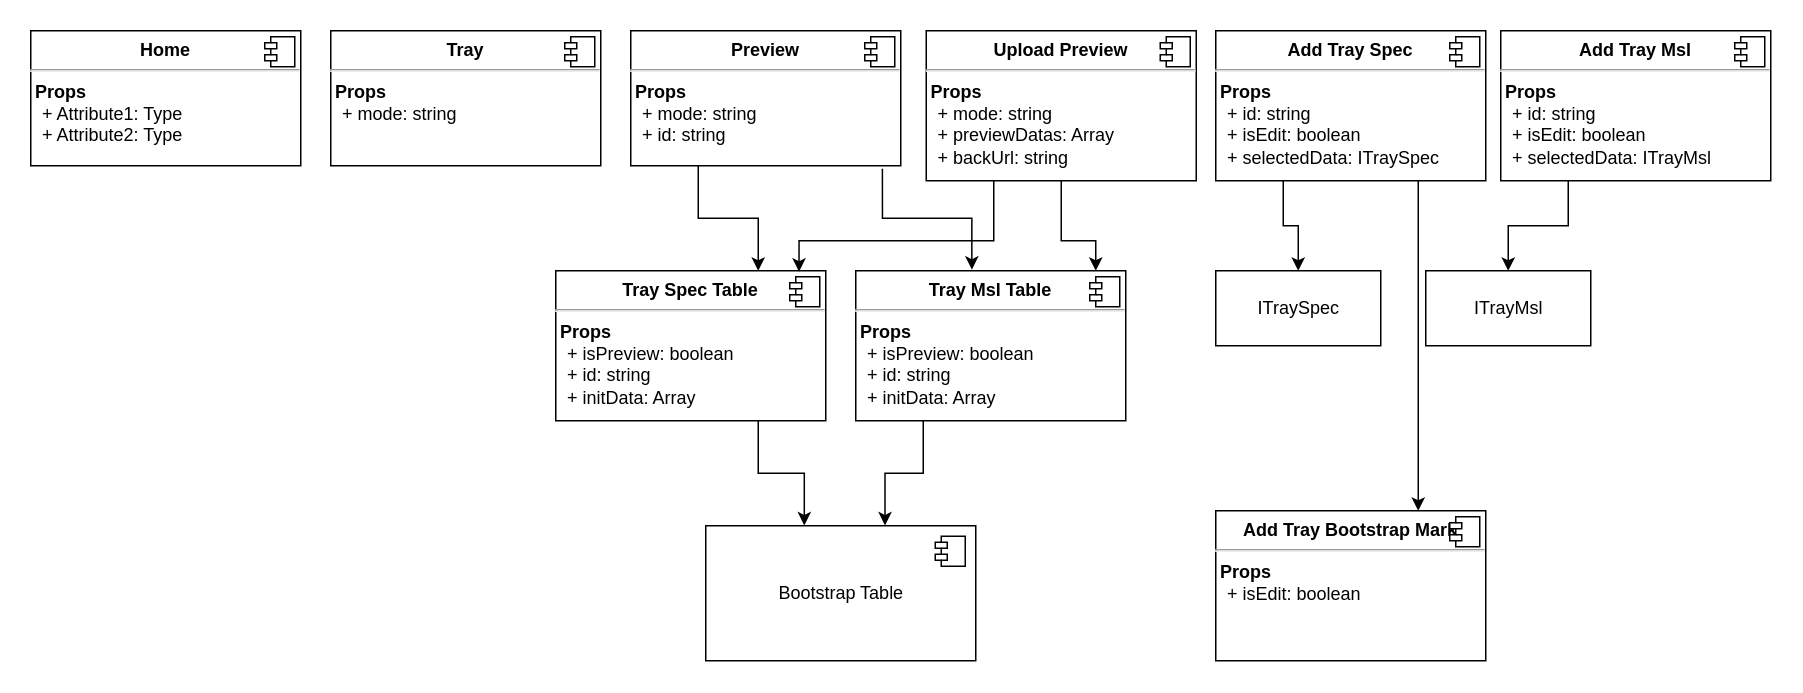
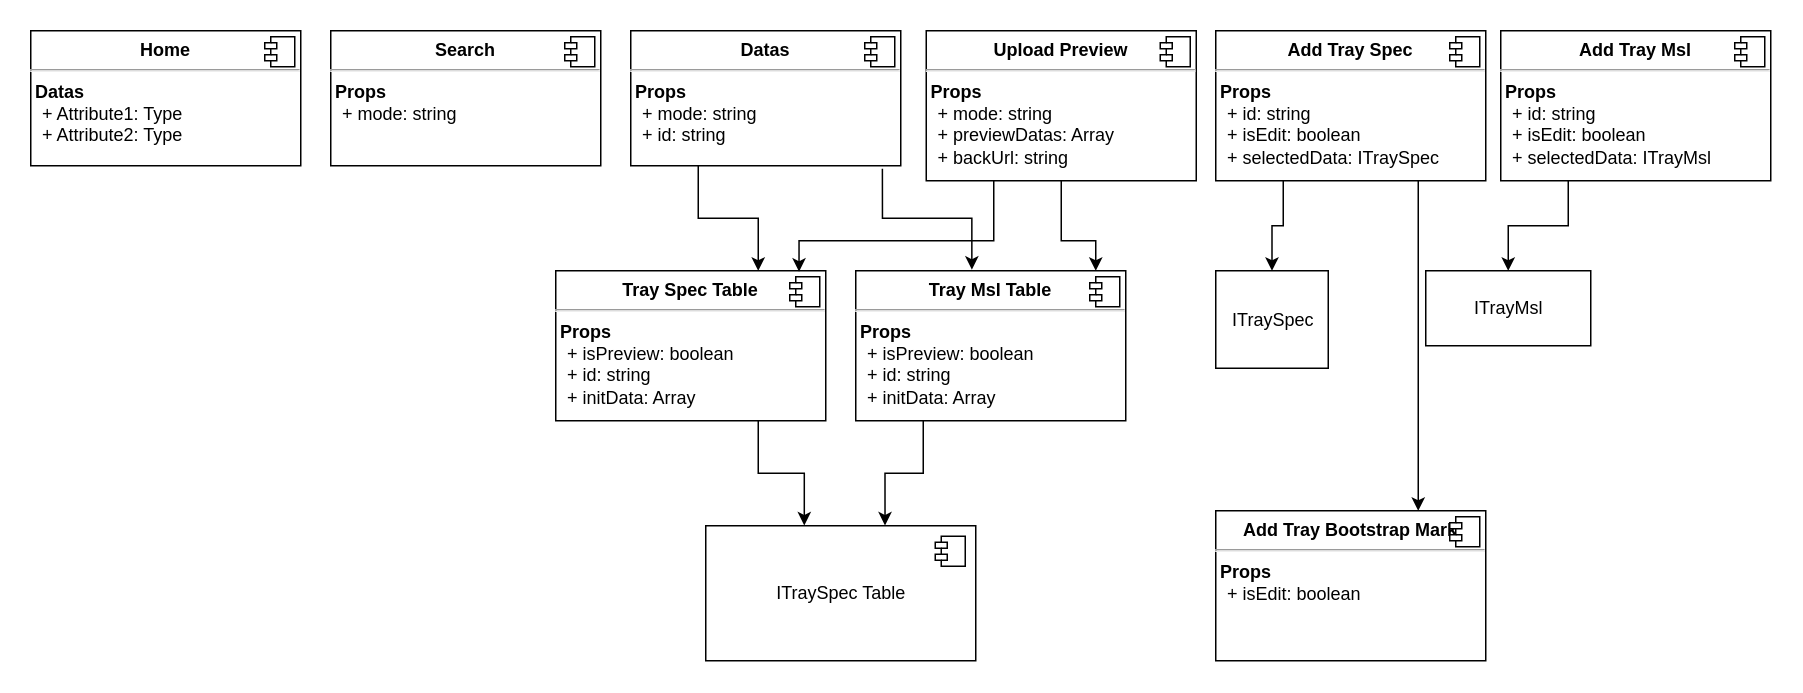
- <mxCell id="4" value="&lt;p style=&quot;margin: 0px ; margin-top: 6px ; text-align: center&quot;&gt;&lt;b&gt;Home&lt;/b&gt;&lt;/p&gt;&lt;hr&gt;&amp;nbsp;&lt;b&gt;Props&lt;/b&gt;&lt;br&gt;&lt;p style=&quot;margin: 0px ; margin-left: 8px&quot;&gt;+ Attribute1: Type&lt;br&gt;+ Attribute2: Type&lt;/p&gt;" style="align=left;overflow=fill;html=1;dropTarget=0;" vertex="1" parent="1"><mxGeometry x="20" y="20" width="180" height="90" as="geometry" /></mxCell>
+ <mxCell id="4" value="&lt;p style=&quot;margin: 0px ; margin-top: 6px ; text-align: center&quot;&gt;&lt;b&gt;Home&lt;/b&gt;&lt;/p&gt;&lt;hr&gt;&amp;nbsp;&lt;b&gt;Datas&lt;/b&gt;&lt;br&gt;&lt;p style=&quot;margin: 0px ; margin-left: 8px&quot;&gt;+ Attribute1: Type&lt;br&gt;+ Attribute2: Type&lt;/p&gt;" style="align=left;overflow=fill;html=1;dropTarget=0;" vertex="1" parent="1"><mxGeometry x="20" y="20" width="180" height="90" as="geometry" /></mxCell>
- <mxCell id="2" value="&lt;p style=&quot;margin: 0px ; margin-top: 6px ; text-align: center&quot;&gt;&lt;b&gt;Tray&lt;/b&gt;&lt;/p&gt;&lt;hr&gt;&lt;b&gt;&amp;nbsp;Props&lt;/b&gt;&lt;br&gt;&lt;p style=&quot;margin: 0px 0px 0px 8px&quot;&gt;+ mode: string&lt;/p&gt;" style="align=left;overflow=fill;html=1;dropTarget=0;" vertex="1" parent="1"><mxGeometry x="220" y="20" width="180" height="90" as="geometry" /></mxCell>
+ <mxCell id="2" value="&lt;p style=&quot;margin: 0px ; margin-top: 6px ; text-align: center&quot;&gt;&lt;b&gt;Search&lt;/b&gt;&lt;/p&gt;&lt;hr&gt;&lt;b&gt;&amp;nbsp;Props&lt;/b&gt;&lt;br&gt;&lt;p style=&quot;margin: 0px 0px 0px 8px&quot;&gt;+ mode: string&lt;/p&gt;" style="align=left;overflow=fill;html=1;dropTarget=0;" vertex="1" parent="1"><mxGeometry x="220" y="20" width="180" height="90" as="geometry" /></mxCell>
- <mxCell id="11" value="&lt;p style=&quot;margin: 0px ; margin-top: 6px ; text-align: center&quot;&gt;&lt;b&gt;Preview&lt;/b&gt;&lt;/p&gt;&lt;hr&gt;&lt;b&gt;&amp;nbsp;Props&lt;/b&gt;&lt;br&gt;&lt;p style=&quot;margin: 0px 0px 0px 8px&quot;&gt;+ mode: string&lt;/p&gt;&lt;p style=&quot;margin: 0px 0px 0px 8px&quot;&gt;+ id: string&lt;/p&gt;" style="align=left;overflow=fill;html=1;dropTarget=0;" vertex="1" parent="1"><mxGeometry x="420" y="20" width="180" height="90" as="geometry" /></mxCell>
+ <mxCell id="11" value="&lt;p style=&quot;margin: 0px ; margin-top: 6px ; text-align: center&quot;&gt;&lt;b&gt;Datas&lt;/b&gt;&lt;/p&gt;&lt;hr&gt;&lt;b&gt;&amp;nbsp;Props&lt;/b&gt;&lt;br&gt;&lt;p style=&quot;margin: 0px 0px 0px 8px&quot;&gt;+ mode: string&lt;/p&gt;&lt;p style=&quot;margin: 0px 0px 0px 8px&quot;&gt;+ id: string&lt;/p&gt;" style="align=left;overflow=fill;html=1;dropTarget=0;" vertex="1" parent="1"><mxGeometry x="420" y="20" width="180" height="90" as="geometry" /></mxCell>
- <mxCell id="26" value="ITraySpec" style="html=1;" vertex="1" parent="1"><mxGeometry x="810" y="180" width="110" height="50" as="geometry" /></mxCell>
+ <mxCell id="26" value="ITraySpec" style="html=1;" vertex="1" parent="1"><mxGeometry x="810" y="180" width="75" height="65" as="geometry" /></mxCell>
- <mxCell id="16" value="Bootstrap Table" style="html=1;dropTarget=0;" vertex="1" parent="1"><mxGeometry x="470" y="350" width="180" height="90" as="geometry" /></mxCell>
+ <mxCell id="16" value="ITraySpec Table" style="html=1;dropTarget=0;" vertex="1" parent="1"><mxGeometry x="470" y="350" width="180" height="90" as="geometry" /></mxCell>
